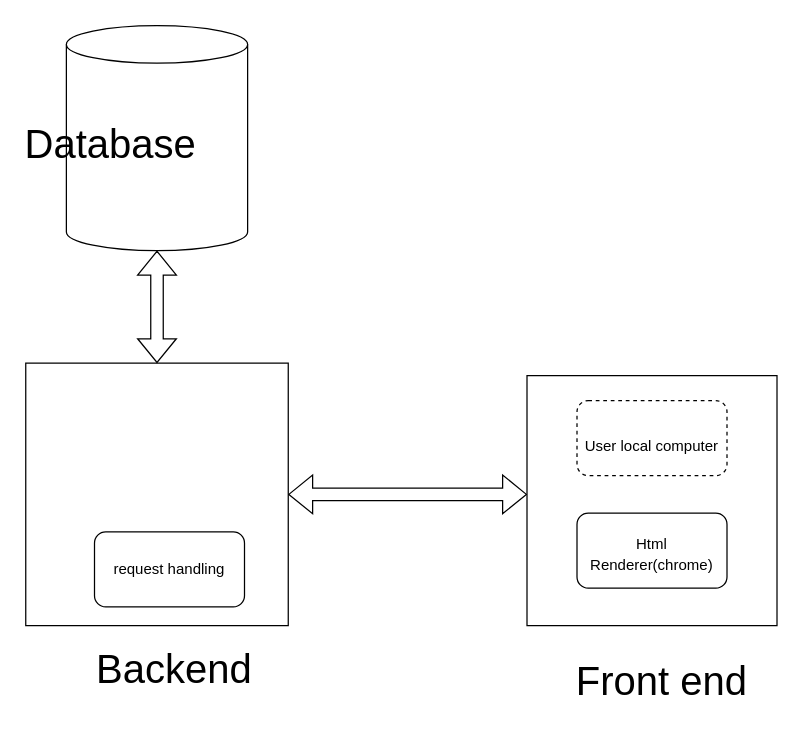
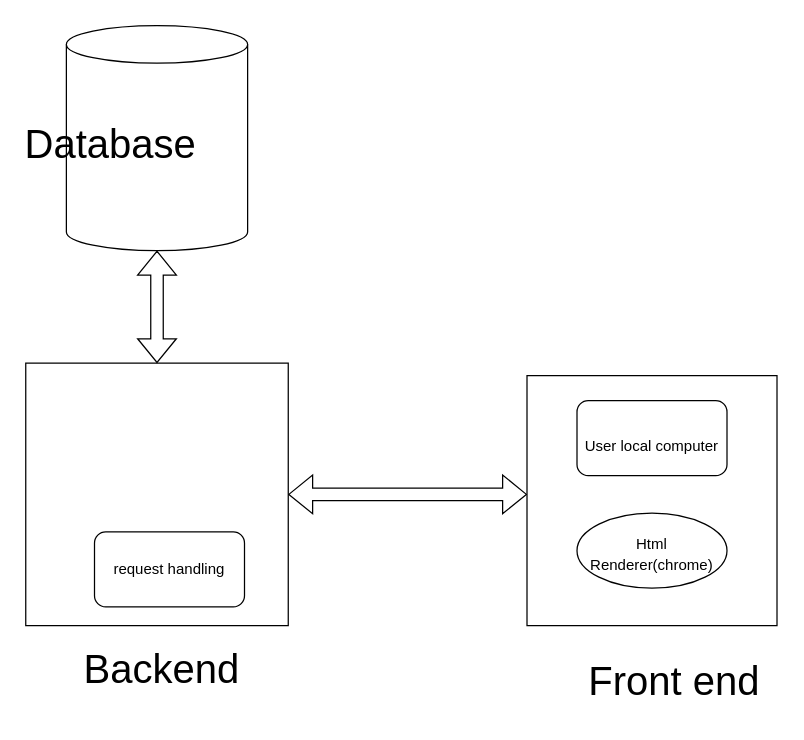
- <mxCell id="12" value="&lt;font style=&quot;font-size: 12px;&quot;&gt;User local computer&lt;/font&gt;" style="rounded=1;whiteSpace=wrap;html=1;fontSize=32;dashed=1;" vertex="1" parent="1"><mxGeometry x="461" y="320" width="120" height="60" as="geometry" /></mxCell>
+ <mxCell id="12" value="&lt;font style=&quot;font-size: 12px;&quot;&gt;User local computer&lt;/font&gt;" style="rounded=1;whiteSpace=wrap;html=1;fontSize=32;" vertex="1" parent="1"><mxGeometry x="461" y="320" width="120" height="60" as="geometry" /></mxCell>
- <mxCell id="11" value="&lt;p style=&quot;line-height: 30%;&quot;&gt;&lt;span style=&quot;font-size: 12px;&quot;&gt;Html Renderer(chrome)&lt;/span&gt;&lt;/p&gt;" style="rounded=1;whiteSpace=wrap;html=1;fontSize=32;" vertex="1" parent="1"><mxGeometry x="461" y="410" width="120" height="60" as="geometry" /></mxCell>
+ <mxCell id="11" value="&lt;p style=&quot;line-height: 30%;&quot;&gt;&lt;span style=&quot;font-size: 12px;&quot;&gt;Html Renderer(chrome)&lt;/span&gt;&lt;/p&gt;" style="ellipse;whiteSpace=wrap;html=1;fontSize=32;" vertex="1" parent="1"><mxGeometry x="461" y="410" width="120" height="60" as="geometry" /></mxCell>
- <mxCell id="7" value="&lt;font style=&quot;font-size: 32px;&quot;&gt;Backend&lt;/font&gt;" style="text;html=1;strokeColor=none;fillColor=none;align=center;verticalAlign=middle;whiteSpace=wrap;rounded=0;" vertex="1" parent="1"><mxGeometry x="61" y="510" width="156" height="50" as="geometry" /></mxCell>
+ <mxCell id="7" value="&lt;font style=&quot;font-size: 32px;&quot;&gt;Backend&lt;/font&gt;" style="text;html=1;strokeColor=none;fillColor=none;align=center;verticalAlign=middle;whiteSpace=wrap;rounded=0;" vertex="1" parent="1"><mxGeometry x="51" y="510" width="156" height="50" as="geometry" /></mxCell>
- <mxCell id="10" value="&lt;font style=&quot;font-size: 32px;&quot;&gt;Front end&lt;/font&gt;" style="text;html=1;strokeColor=none;fillColor=none;align=center;verticalAlign=middle;whiteSpace=wrap;rounded=0;" vertex="1" parent="1"><mxGeometry x="451" y="520" width="156" height="50" as="geometry" /></mxCell>
+ <mxCell id="10" value="&lt;font style=&quot;font-size: 32px;&quot;&gt;Front end&lt;/font&gt;" style="text;html=1;strokeColor=none;fillColor=none;align=center;verticalAlign=middle;whiteSpace=wrap;rounded=0;" vertex="1" parent="1"><mxGeometry x="461" y="520" width="156" height="50" as="geometry" /></mxCell>
